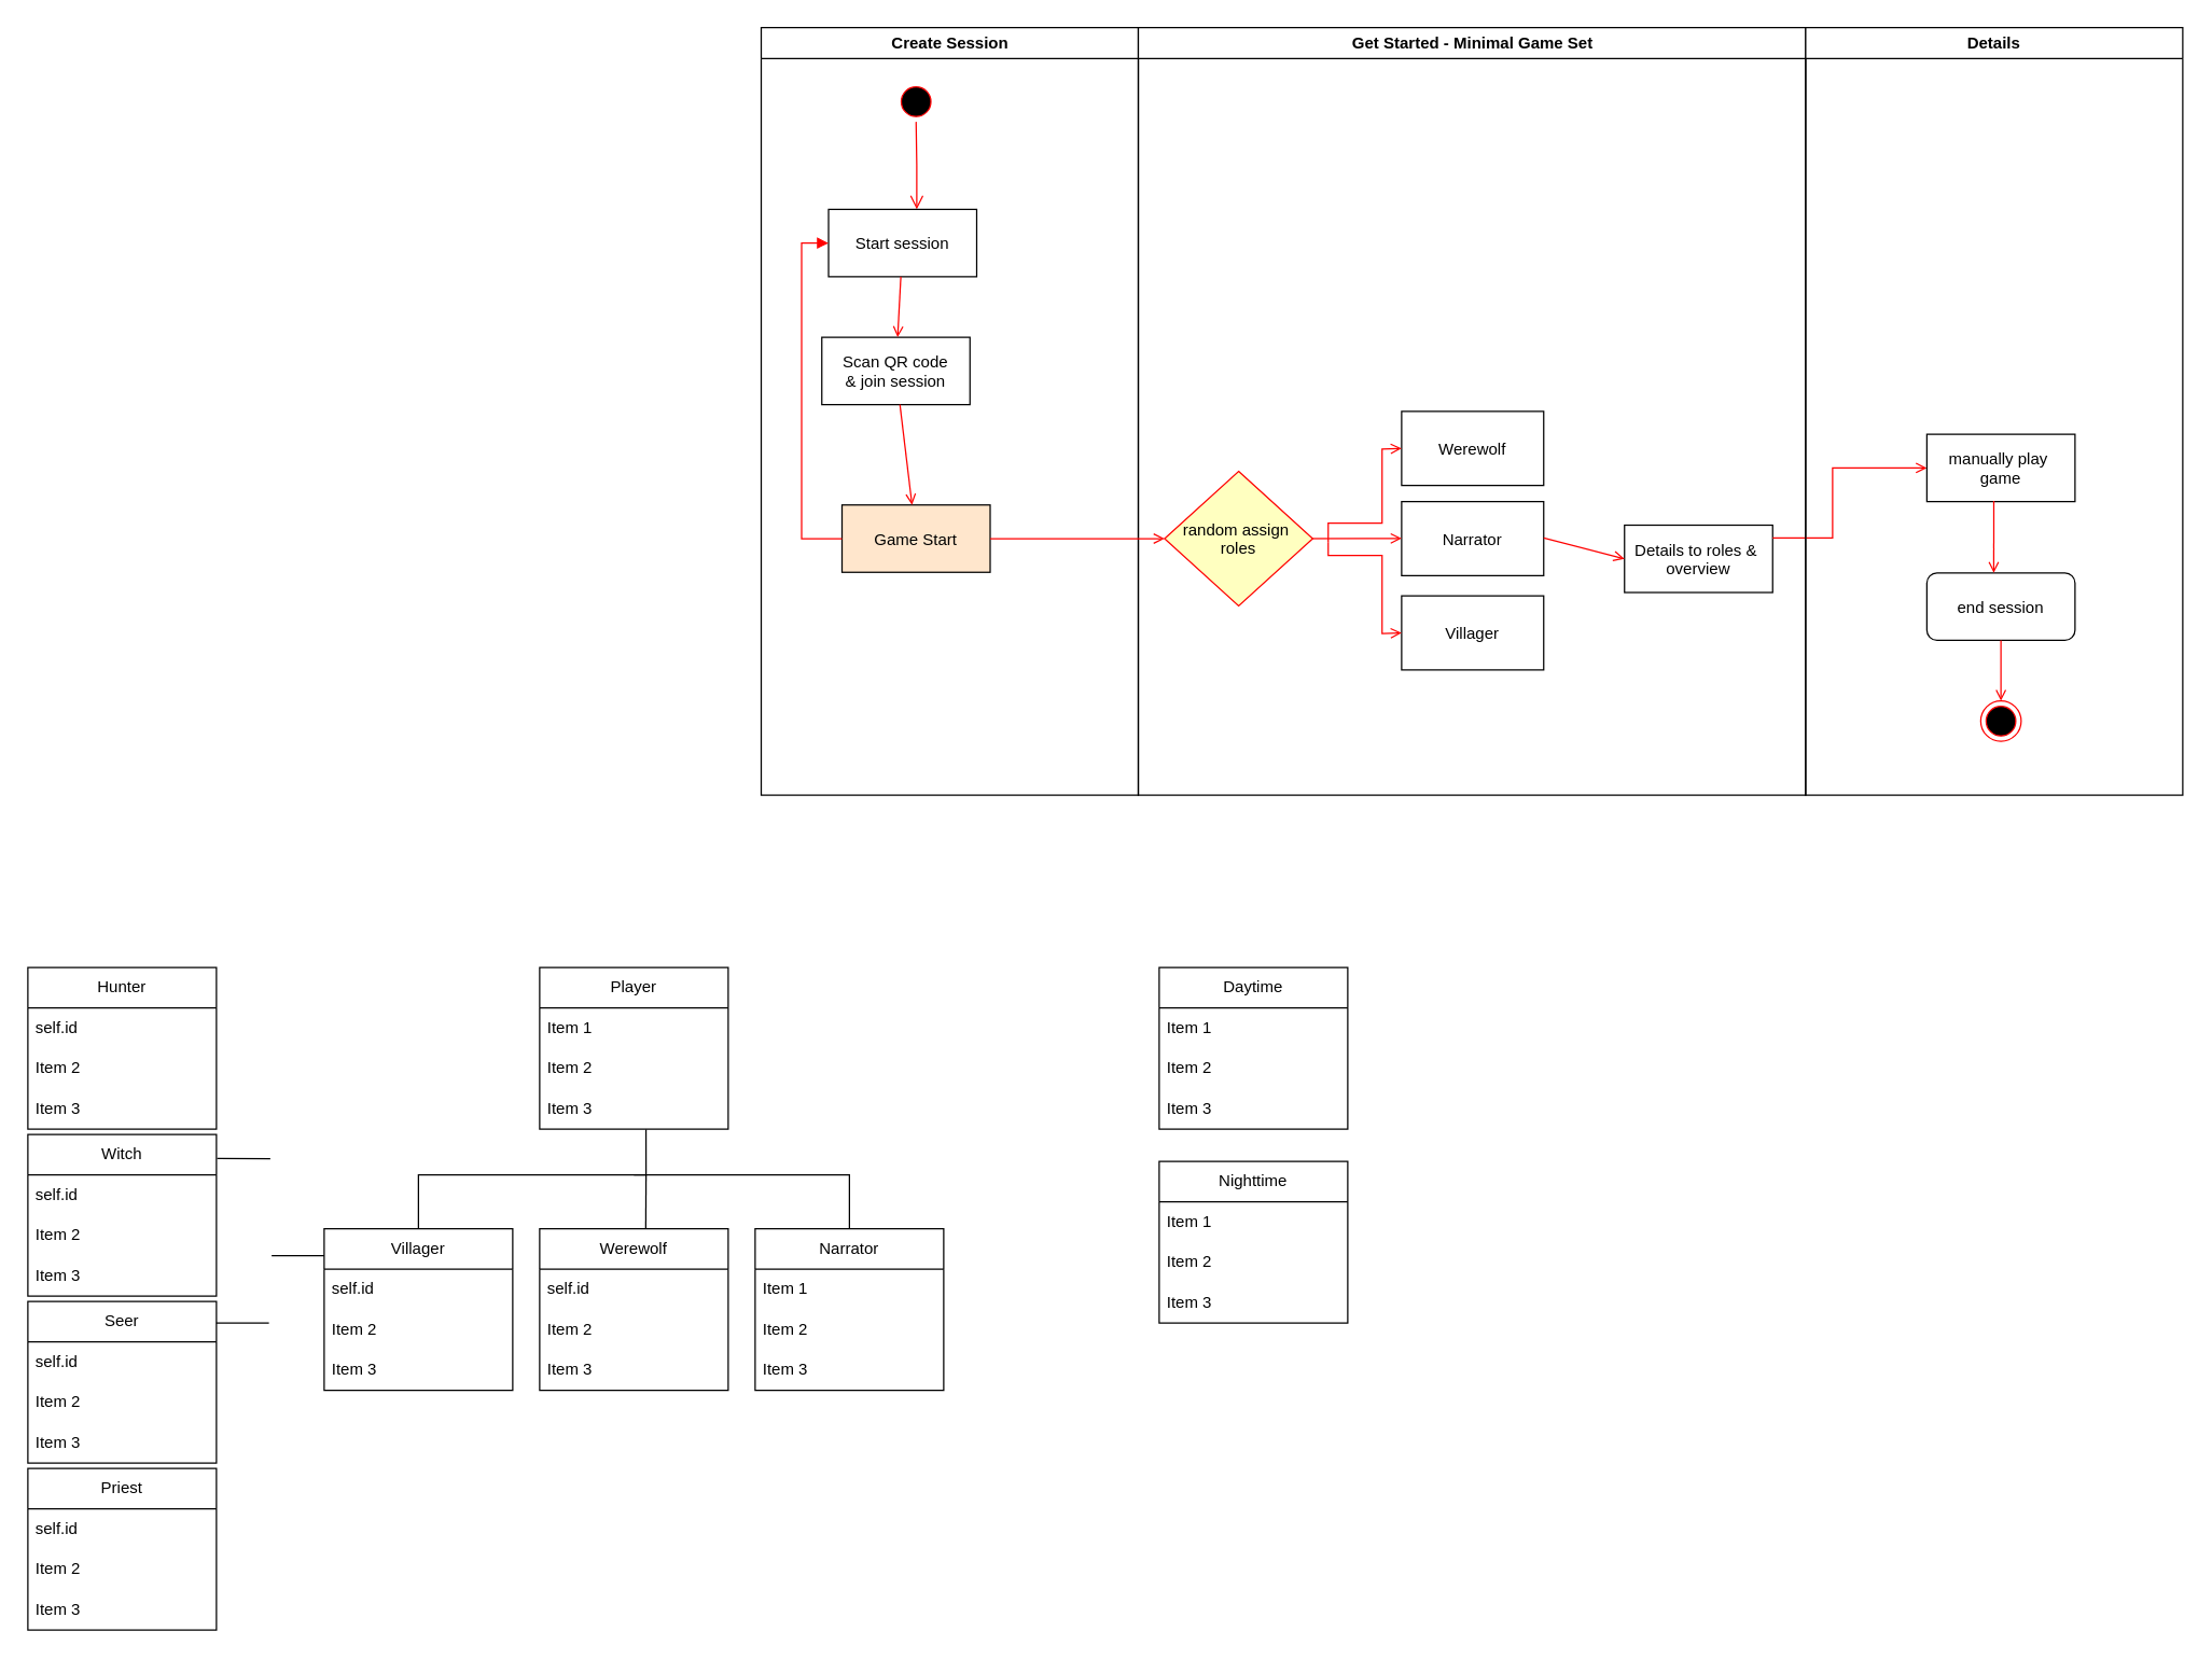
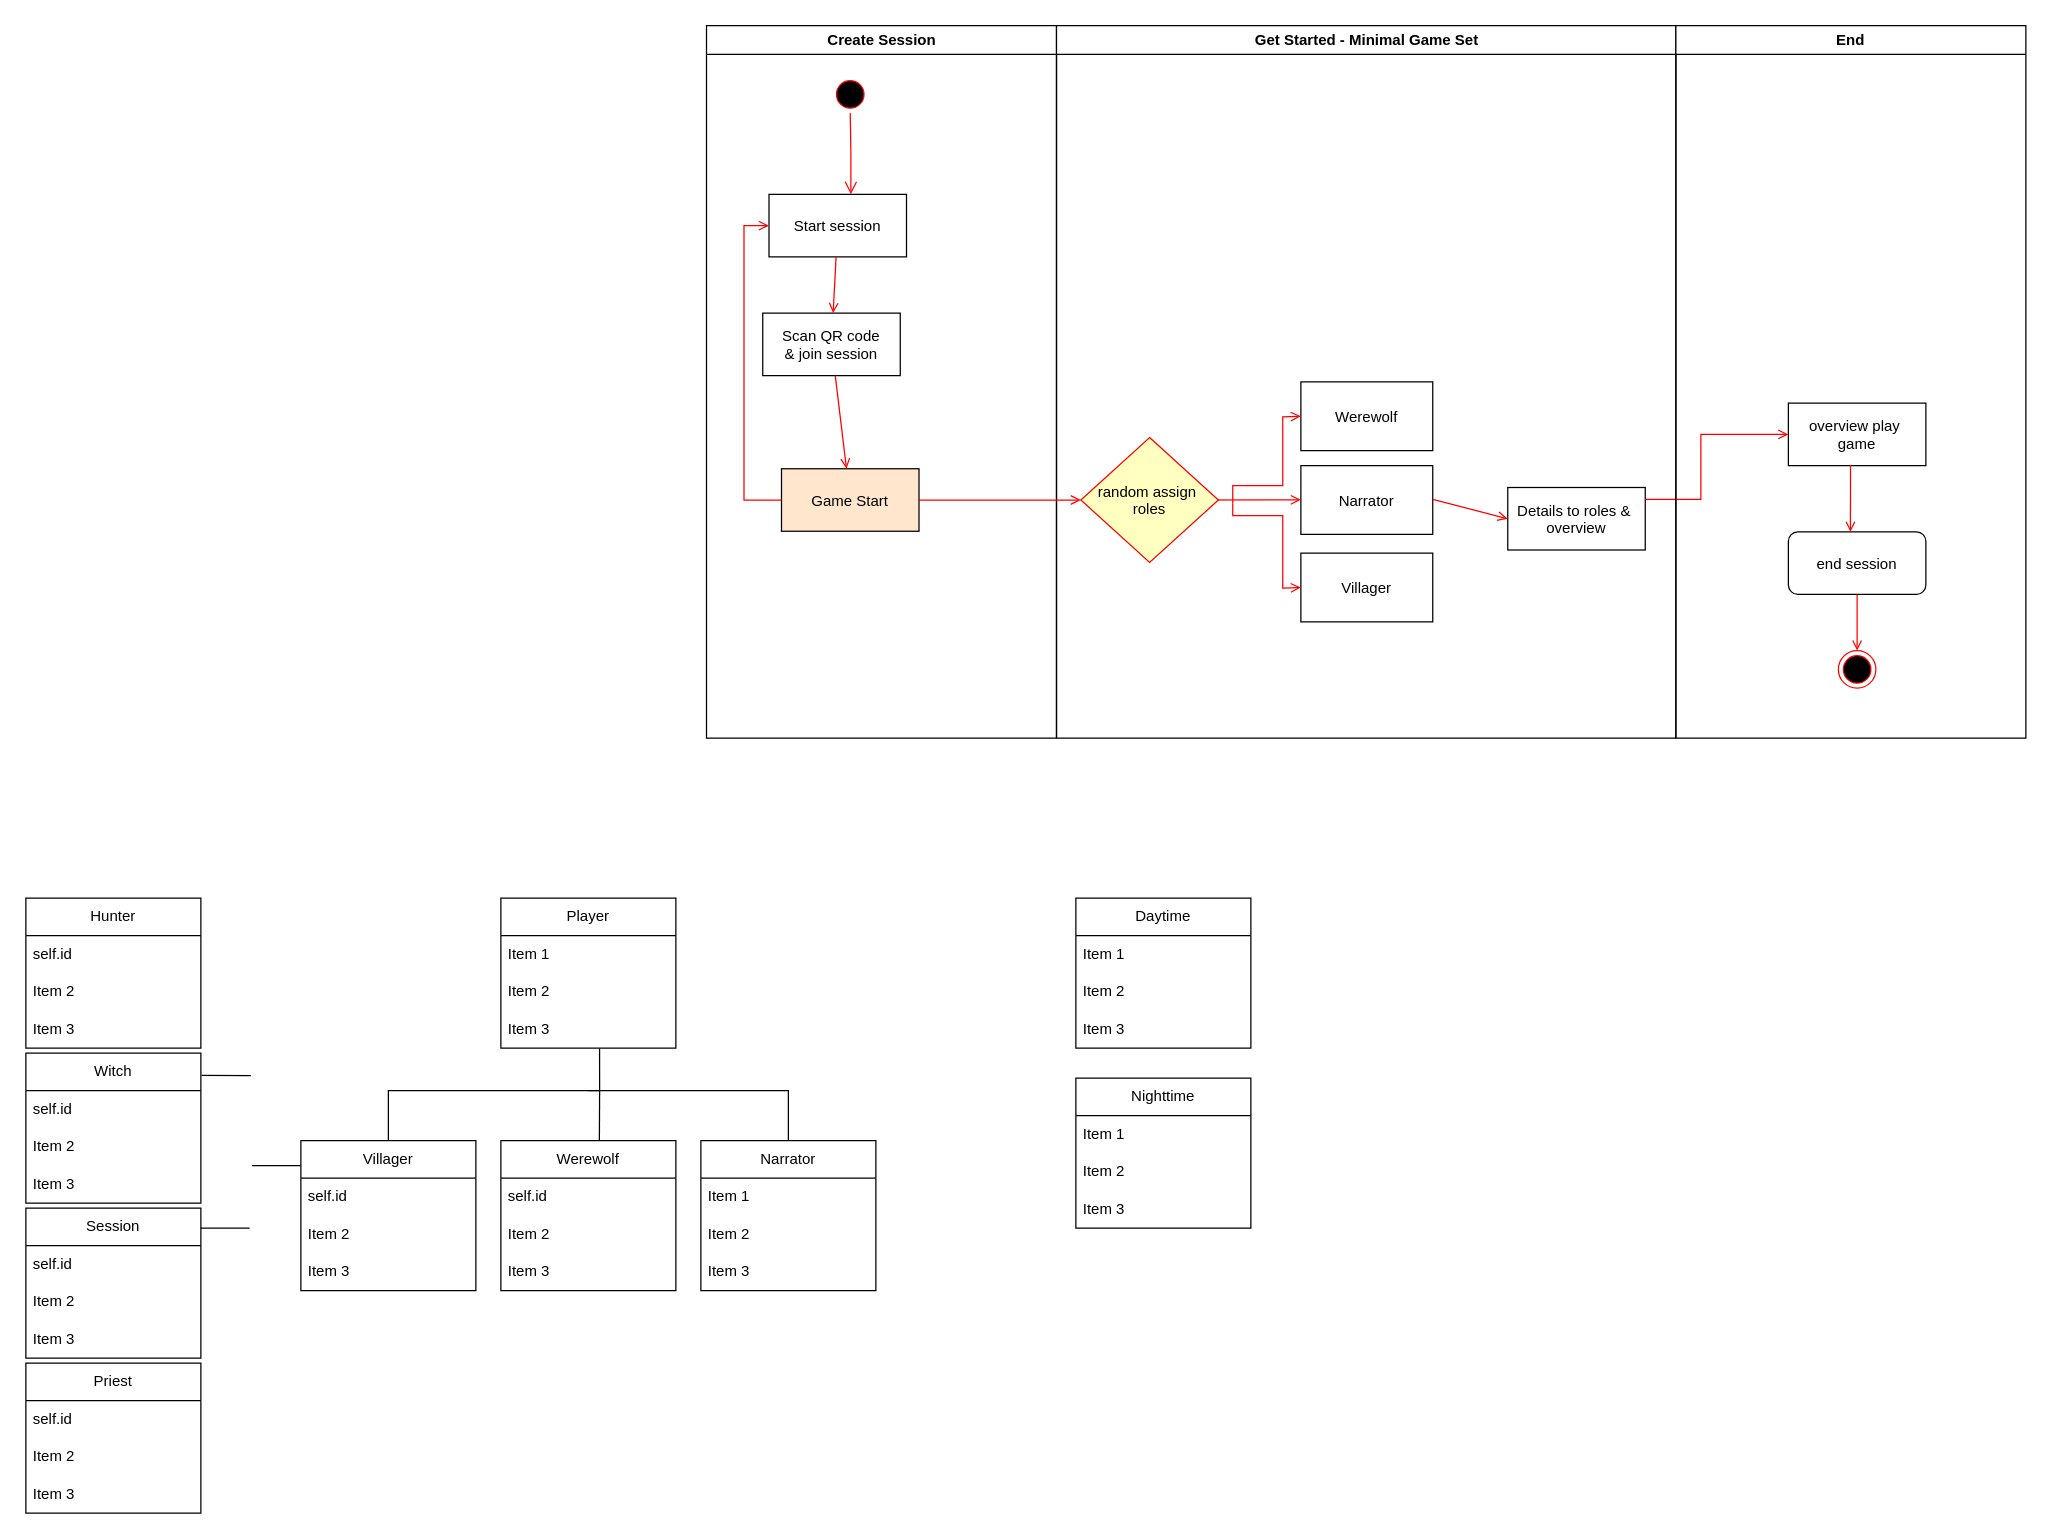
- <mxCell id="23" value="Details" style="swimlane;whiteSpace=wrap" parent="1" vertex="1"><mxGeometry x="1340" y="20" width="280" height="570" as="geometry" /></mxCell>
+ <mxCell id="23" value="End" style="swimlane;whiteSpace=wrap" parent="1" vertex="1"><mxGeometry x="1340" y="20" width="280" height="570" as="geometry" /></mxCell>
- <mxCell id="10" value="" style="edgeStyle=elbowEdgeStyle;elbow=horizontal;strokeColor=#FF0000;endArrow=block;endFill=1;rounded=0;" parent="2" source="8" target="5" edge="1"><mxGeometry width="100" height="100" relative="1" as="geometry"><mxPoint x="160" y="290" as="sourcePoint" /><mxPoint x="260" y="190" as="targetPoint" /><Array as="points"><mxPoint x="30" y="250" /></Array></mxGeometry></mxCell>
+ <mxCell id="10" value="" style="edgeStyle=elbowEdgeStyle;elbow=horizontal;strokeColor=#FF0000;endArrow=open;endFill=1;rounded=0" parent="2" source="8" target="5" edge="1"><mxGeometry width="100" height="100" relative="1" as="geometry"><mxPoint x="160" y="290" as="sourcePoint" /><mxPoint x="260" y="190" as="targetPoint" /><Array as="points"><mxPoint x="30" y="250" /></Array></mxGeometry></mxCell>
- <mxCell id="27" value="manually play &#10;game" style="" parent="23" vertex="1"><mxGeometry x="90" y="302" width="110" height="50" as="geometry" /></mxCell>
+ <mxCell id="27" value="overview play &#10;game" style="" parent="23" vertex="1"><mxGeometry x="90" y="302" width="110" height="50" as="geometry" /></mxCell>
- <mxCell id="50" value="Seer" style="swimlane;fontStyle=0;childLayout=stackLayout;horizontal=1;startSize=30;horizontalStack=0;resizeParent=1;resizeParentMax=0;resizeLast=0;collapsible=1;marginBottom=0;whiteSpace=wrap;html=1;" vertex="1" parent="1"><mxGeometry x="20" y="966" width="140" height="120" as="geometry" /></mxCell>
+ <mxCell id="50" value="Session" style="swimlane;fontStyle=0;childLayout=stackLayout;horizontal=1;startSize=30;horizontalStack=0;resizeParent=1;resizeParentMax=0;resizeLast=0;collapsible=1;marginBottom=0;whiteSpace=wrap;html=1;" vertex="1" parent="1"><mxGeometry x="20" y="966" width="140" height="120" as="geometry" /></mxCell>
